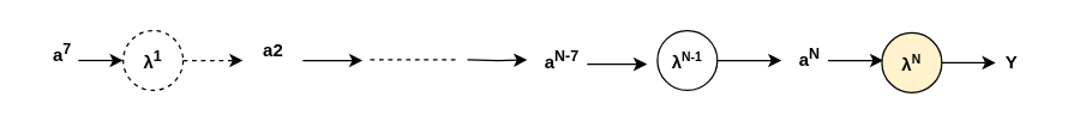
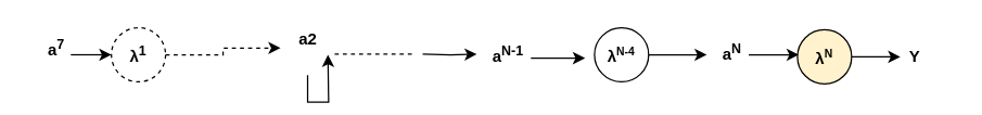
- <mxCell id="9" value="a&lt;sup&gt;N-7&lt;/sup&gt;" style="text;html=1;fontStyle=1" vertex="1" parent="1"><mxGeometry x="361" y="25" width="30" height="35" as="geometry" /></mxCell>
+ <mxCell id="9" value="a&lt;sup&gt;N-1&lt;/sup&gt;" style="text;html=1;fontStyle=1" vertex="1" parent="1"><mxGeometry x="361" y="25" width="30" height="35" as="geometry" /></mxCell>
- <mxCell id="7" value="a2" style="text;html=1;align=center;fontStyle=1" vertex="1" parent="1"><mxGeometry x="161" y="20" width="40" height="40" as="geometry" /></mxCell>
+ <mxCell id="7" value="a2" style="text;html=1;align=center;fontStyle=1" vertex="1" parent="1"><mxGeometry x="206" y="15" width="40" height="40" as="geometry" /></mxCell>
- <mxCell id="13" value="&lt;p class=&quot;MsoNormal&quot; align=&quot;center&quot;&gt;λ&lt;span style=&quot;font-size: 10px&quot;&gt;&lt;sup&gt;N-1&lt;/sup&gt;&lt;/span&gt;&lt;/p&gt;" style="ellipse;whiteSpace=wrap;html=1;aspect=fixed;fontStyle=1" vertex="1" parent="1"><mxGeometry x="438" y="20" width="40" height="40" as="geometry" /></mxCell>
+ <mxCell id="13" value="&lt;p class=&quot;MsoNormal&quot; align=&quot;center&quot;&gt;λ&lt;span style=&quot;font-size: 10px&quot;&gt;&lt;sup&gt;N-4&lt;/sup&gt;&lt;/span&gt;&lt;/p&gt;" style="ellipse;whiteSpace=wrap;html=1;aspect=fixed;fontStyle=1" vertex="1" parent="1"><mxGeometry x="438" y="20" width="40" height="40" as="geometry" /></mxCell>
